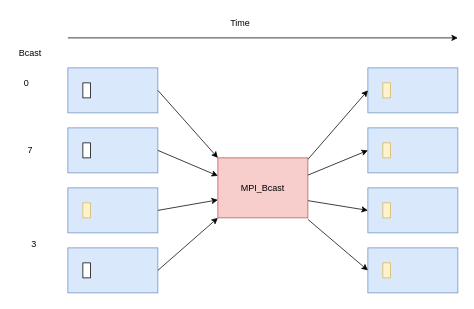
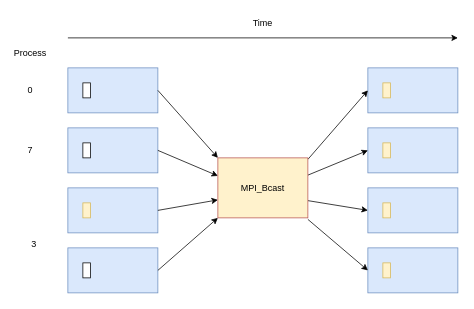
- <mxCell id="7" value="Time" style="text;html=1;strokeColor=none;fillColor=none;align=center;verticalAlign=middle;whiteSpace=wrap;rounded=0;" parent="1" vertex="1"><mxGeometry x="300" y="20" width="40" height="20" as="geometry" /></mxCell>
+ <mxCell id="7" value="Time" style="text;html=1;strokeColor=none;fillColor=none;align=center;verticalAlign=middle;whiteSpace=wrap;rounded=0;" parent="1" vertex="1"><mxGeometry x="330" y="20" width="40" height="20" as="geometry" /></mxCell>
- <mxCell id="12" value="Bcast" style="text;html=1;strokeColor=none;fillColor=none;align=center;verticalAlign=middle;whiteSpace=wrap;rounded=0;" parent="1" vertex="1"><mxGeometry x="20" y="60" width="40" height="20" as="geometry" /></mxCell>
+ <mxCell id="12" value="Process" style="text;html=1;strokeColor=none;fillColor=none;align=center;verticalAlign=middle;whiteSpace=wrap;rounded=0;" parent="1" vertex="1"><mxGeometry x="20" y="60" width="40" height="20" as="geometry" /></mxCell>
- <mxCell id="13" value="0" style="text;html=1;strokeColor=none;fillColor=none;align=center;verticalAlign=middle;whiteSpace=wrap;rounded=0;" parent="1" vertex="1"><mxGeometry x="15" y="100" width="40" height="20" as="geometry" /></mxCell>
+ <mxCell id="13" value="0" style="text;html=1;strokeColor=none;fillColor=none;align=center;verticalAlign=middle;whiteSpace=wrap;rounded=0;" parent="1" vertex="1"><mxGeometry x="20" y="110" width="40" height="20" as="geometry" /></mxCell>
- <mxCell id="24" value="MPI_Bcast" style="rounded=0;whiteSpace=wrap;html=1;fillColor=#f8cecc;strokeColor=#b85450;" parent="1" vertex="1"><mxGeometry x="290" y="210" width="120" height="80" as="geometry" /></mxCell>
+ <mxCell id="24" value="MPI_Bcast" style="rounded=0;whiteSpace=wrap;html=1;fillColor=#fff2cc;strokeColor=#b85450;" parent="1" vertex="1"><mxGeometry x="290" y="210" width="120" height="80" as="geometry" /></mxCell>
